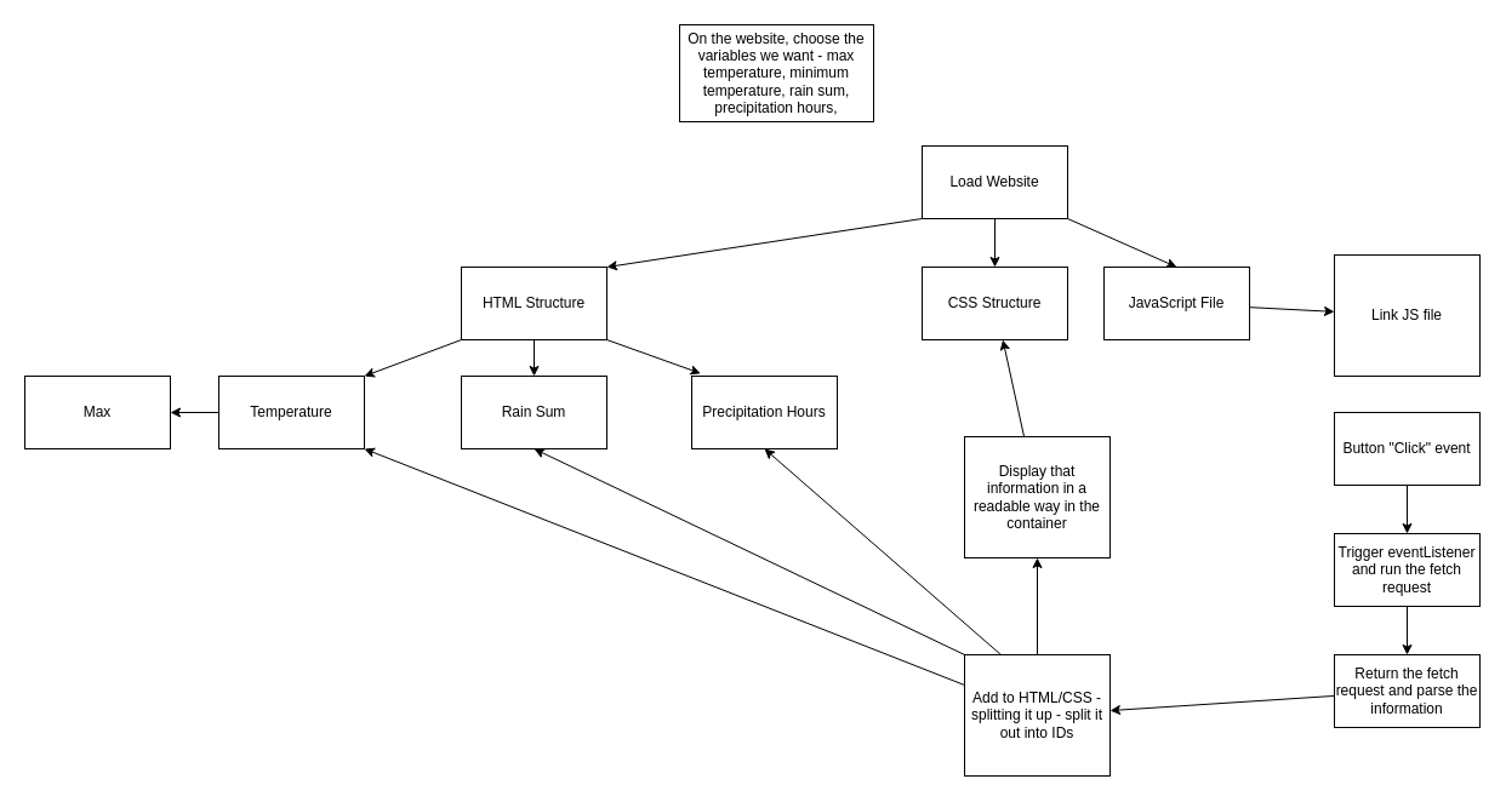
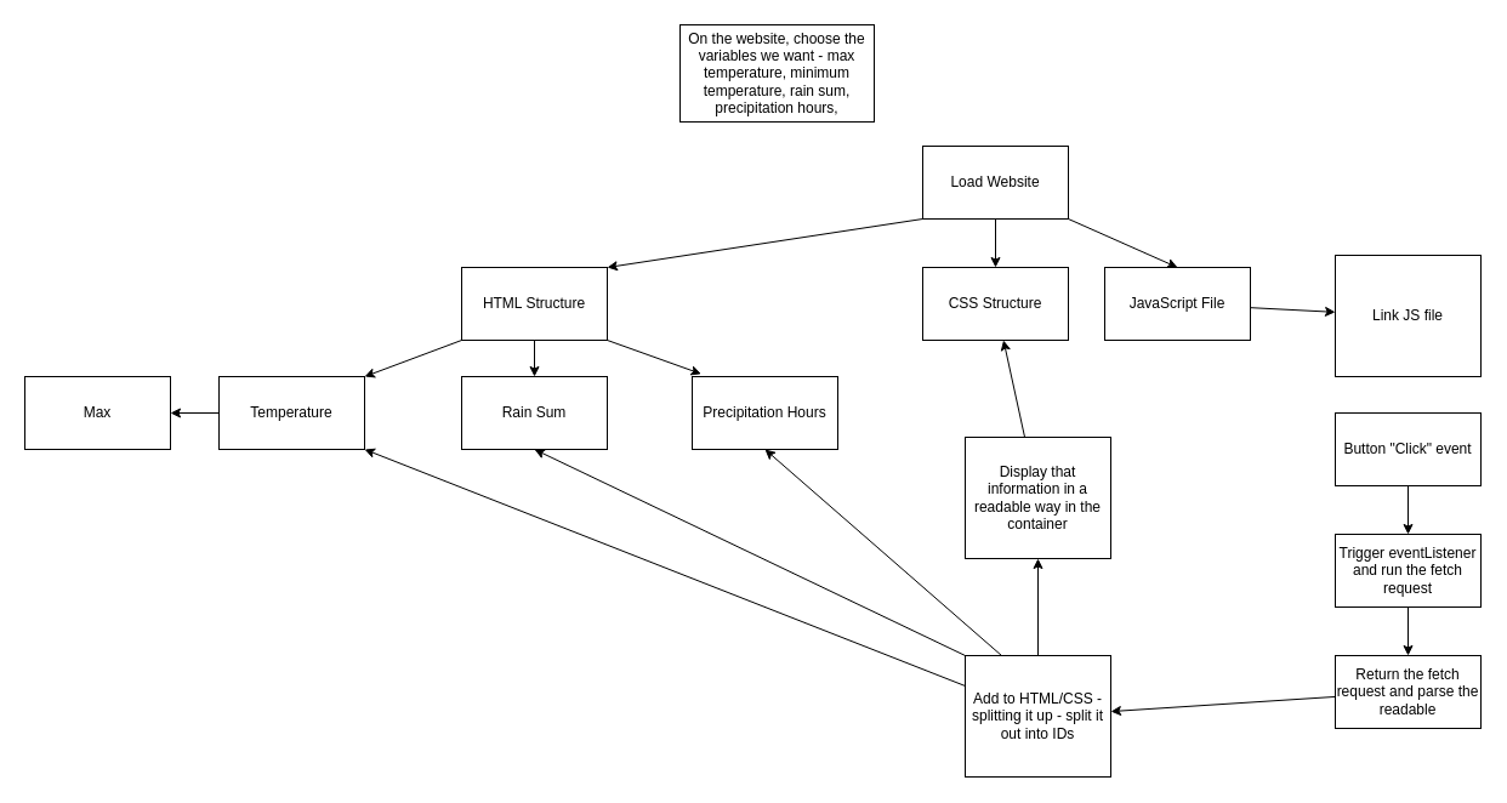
- <mxCell id="12" value="Return the fetch request and parse the information" style="whiteSpace=wrap;html=1;" parent="1" vertex="1"><mxGeometry x="1100" y="540" width="120" height="60" as="geometry" /></mxCell>
+ <mxCell id="12" value="Return the fetch request and parse the readable" style="whiteSpace=wrap;html=1;" parent="1" vertex="1"><mxGeometry x="1100" y="540" width="120" height="60" as="geometry" /></mxCell>
